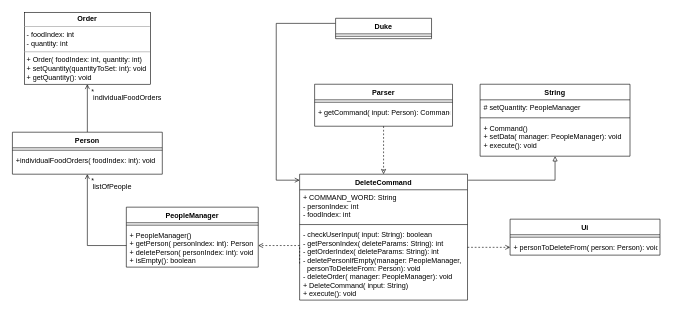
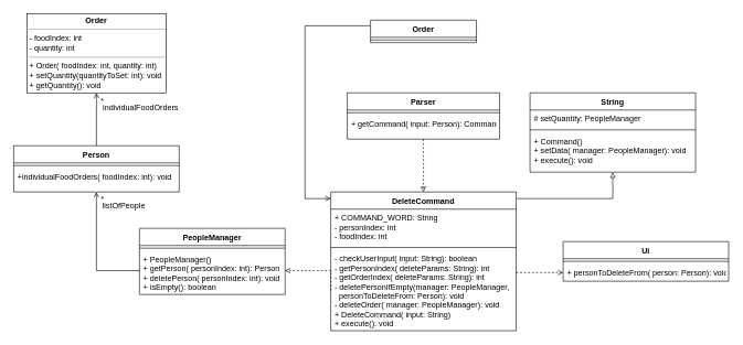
- <mxCell id="30" value="Duke" style="swimlane;fontStyle=1;align=center;verticalAlign=top;childLayout=stackLayout;horizontal=1;startSize=26;horizontalStack=0;resizeParent=1;resizeParentMax=0;resizeLast=0;collapsible=1;marginBottom=0;" vertex="1" parent="1"><mxGeometry x="559" y="30" width="160" height="34" as="geometry" /></mxCell>
+ <mxCell id="30" value="Order" style="swimlane;fontStyle=1;align=center;verticalAlign=top;childLayout=stackLayout;horizontal=1;startSize=26;horizontalStack=0;resizeParent=1;resizeParentMax=0;resizeLast=0;collapsible=1;marginBottom=0;" vertex="1" parent="1"><mxGeometry x="559" y="30" width="160" height="34" as="geometry" /></mxCell>
